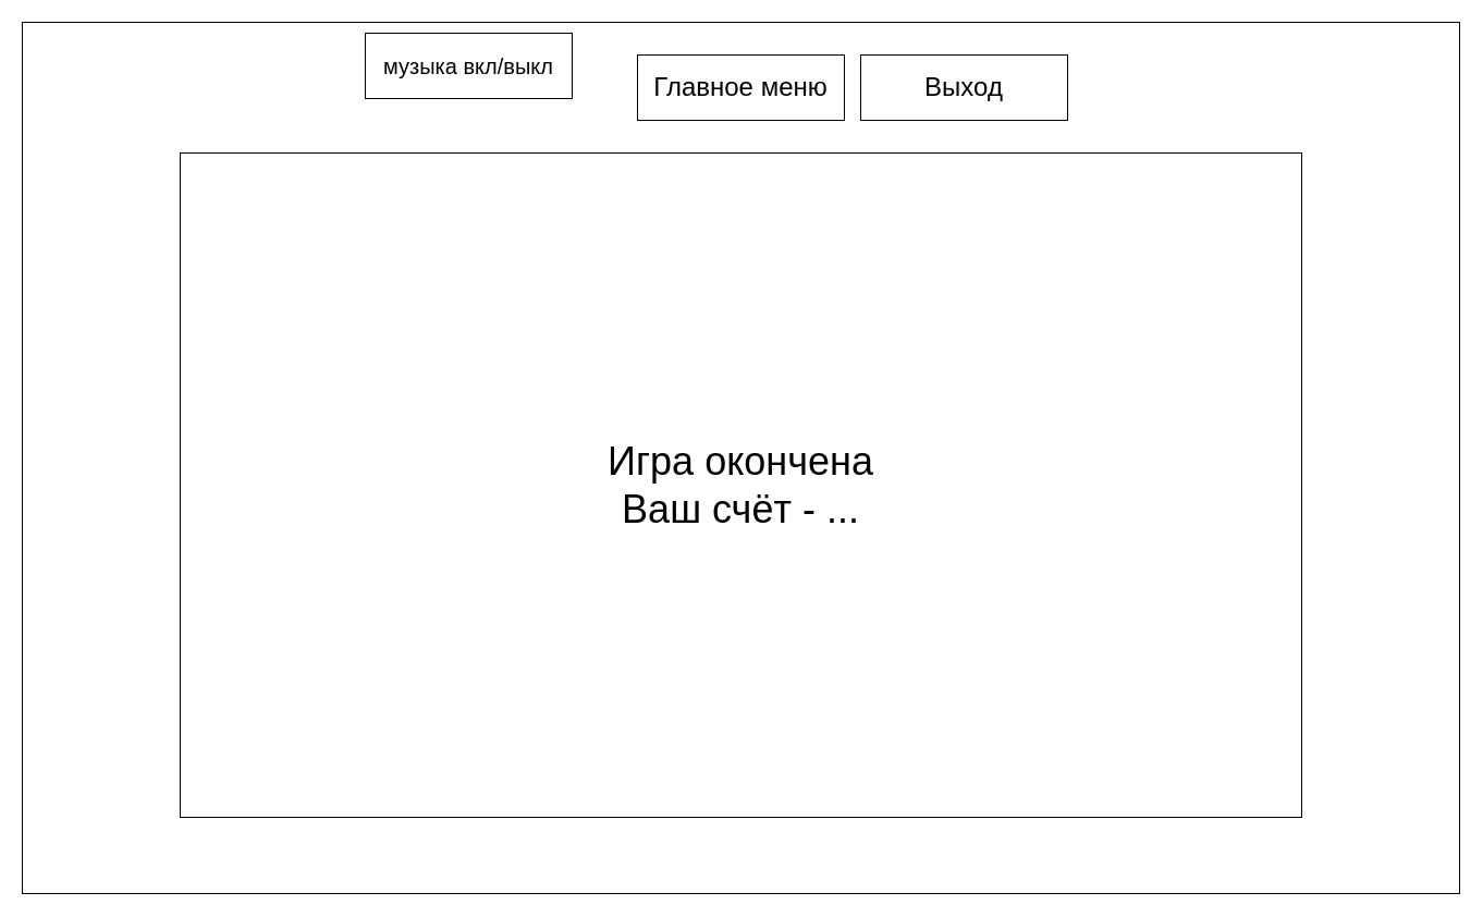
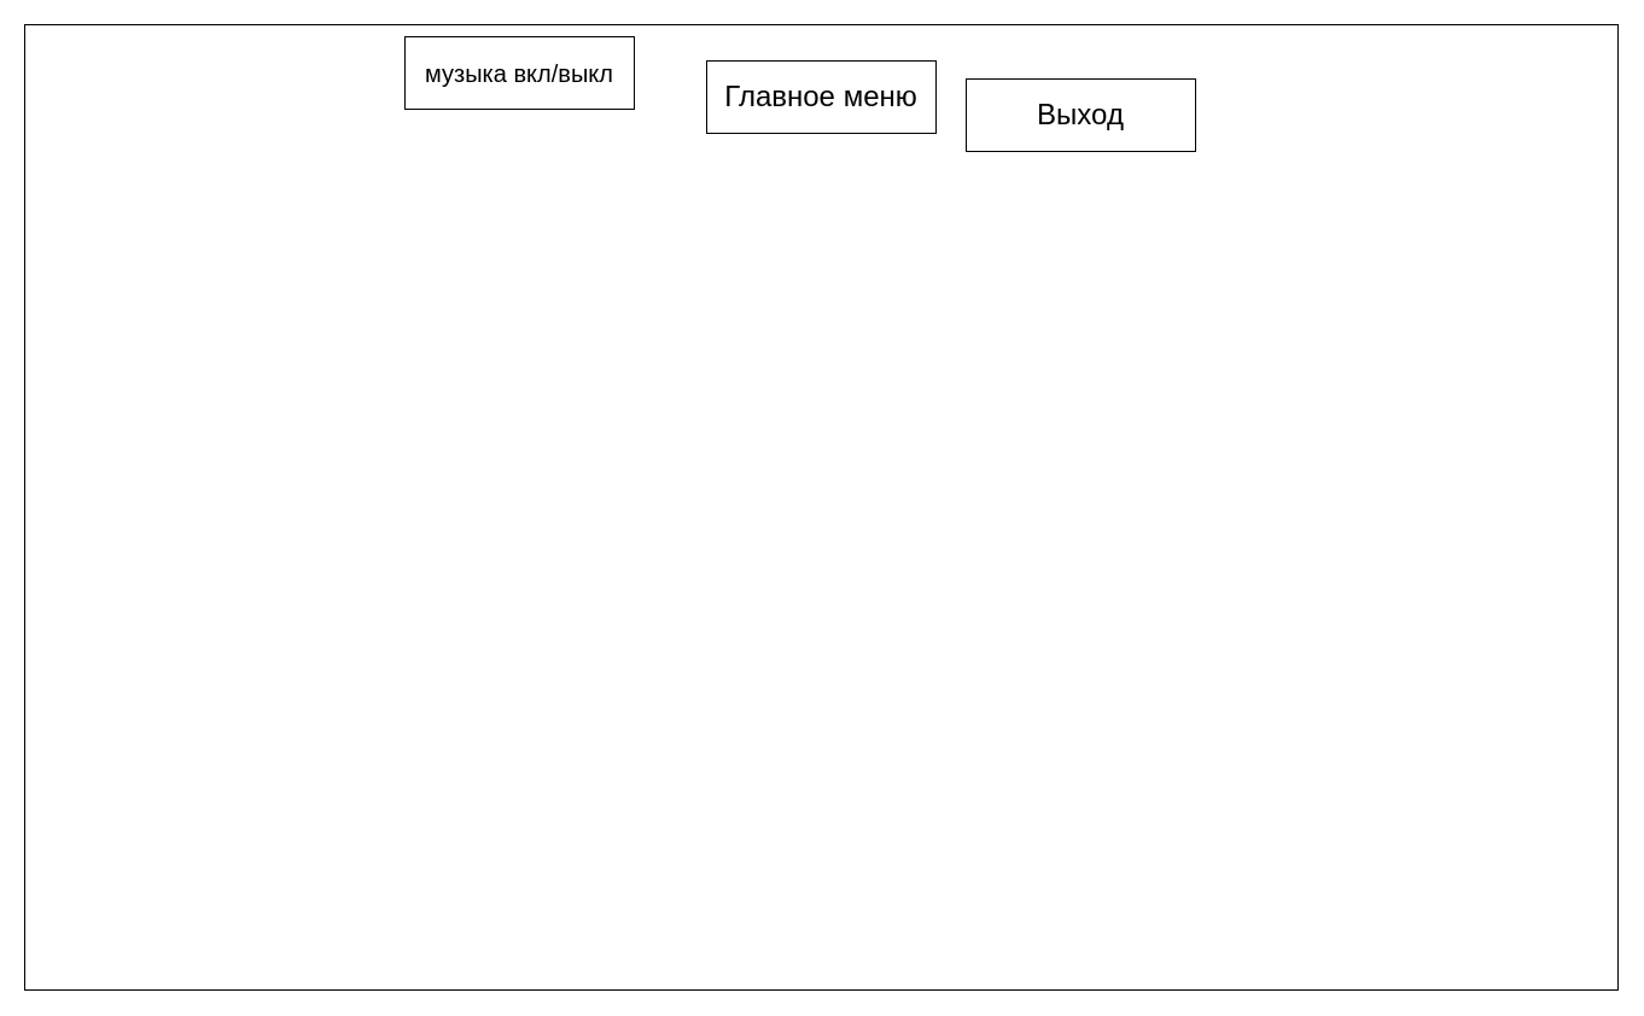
- <mxCell id="5" value="&lt;font style=&quot;font-size: 24px;&quot;&gt;Выход&lt;/font&gt;" style="rounded=0;whiteSpace=wrap;html=1;" parent="1" vertex="1"><mxGeometry x="790" y="50" width="190" height="60" as="geometry" /></mxCell>
+ <mxCell id="5" value="&lt;font style=&quot;font-size: 24px;&quot;&gt;Выход&lt;/font&gt;" style="rounded=0;whiteSpace=wrap;html=1;" parent="1" vertex="1"><mxGeometry x="800" y="65" width="190" height="60" as="geometry" /></mxCell>
- <mxCell id="6" value="&lt;font style=&quot;font-size: 36px;&quot;&gt;Игра окончена&lt;/font&gt;&lt;div&gt;&lt;font style=&quot;font-size: 36px;&quot;&gt;Ваш счёт - ...&lt;/font&gt;&lt;/div&gt;" style="rounded=0;whiteSpace=wrap;html=1;" parent="1" vertex="1"><mxGeometry x="165" y="140" width="1030" height="610" as="geometry" /></mxCell>
